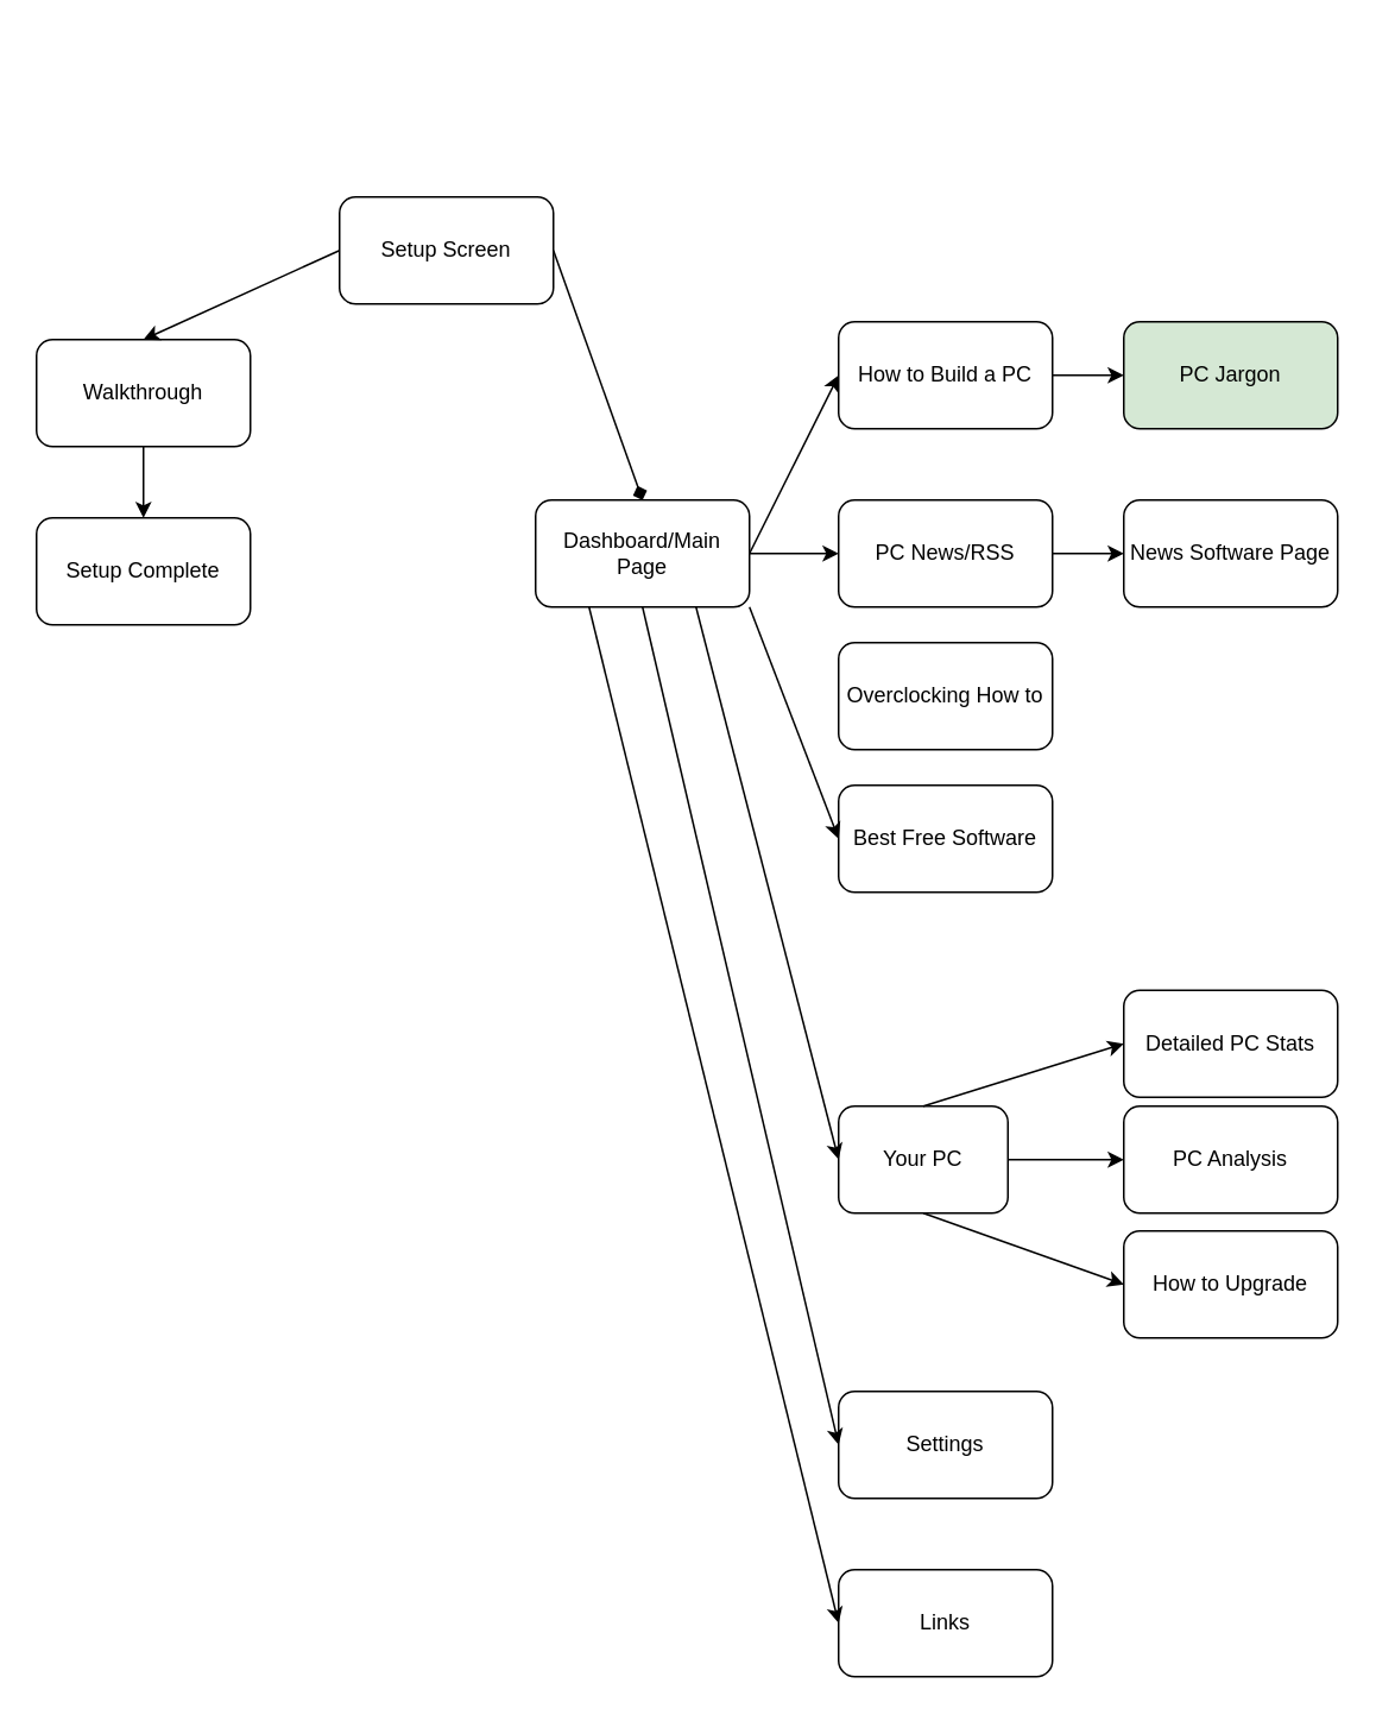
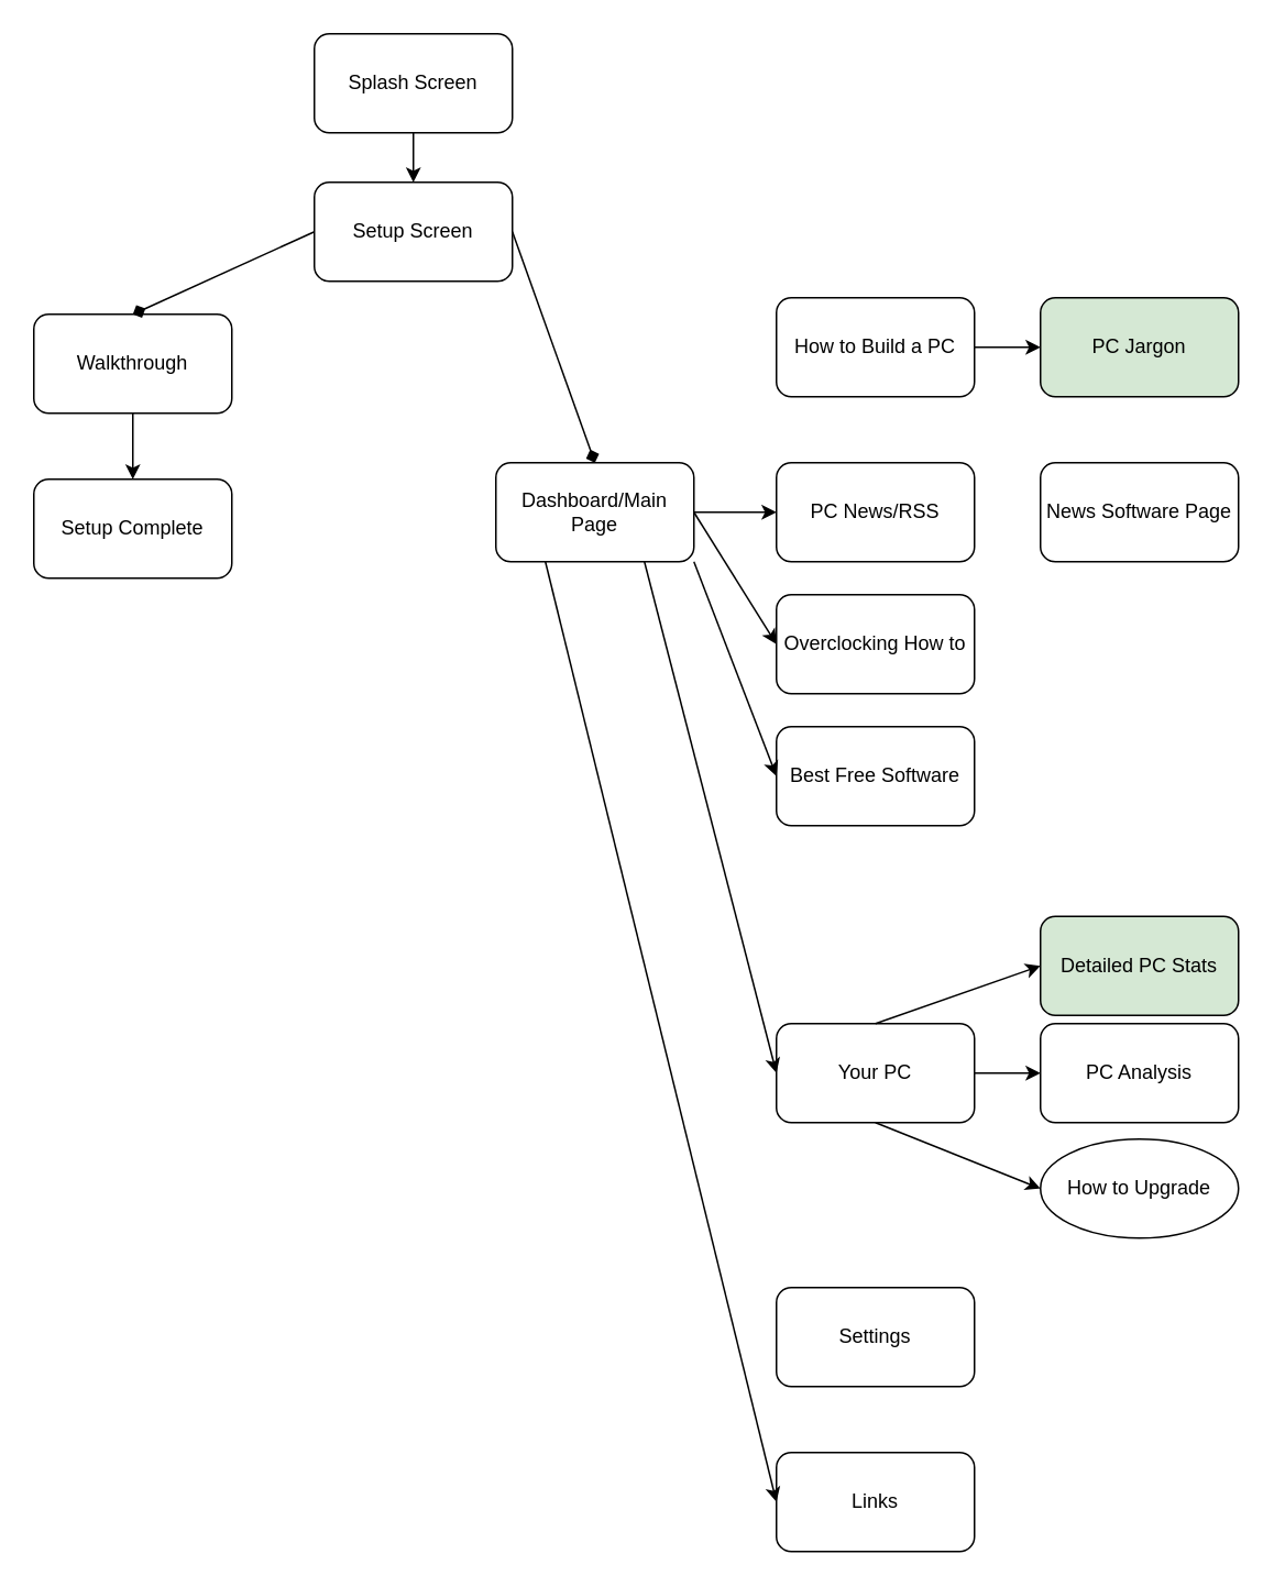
+ <mxCell id="2" value="Splash Screen" style="rounded=1;whiteSpace=wrap;html=1;" vertex="1" parent="1"><mxGeometry x="190" y="20" width="120" height="60" as="geometry" /></mxCell>
+ <mxCell id="19" value="" style="endArrow=classic;html=1;exitX=0.5;exitY=1;exitDx=0;exitDy=0;entryX=0.5;entryY=0;entryDx=0;entryDy=0;" edge="1" parent="1" source="2" target="3"><mxGeometry width="50" height="50" relative="1" as="geometry"><mxPoint x="290" y="120" as="sourcePoint" /><mxPoint x="340" y="70" as="targetPoint" /></mxGeometry></mxCell>
- <mxCell id="20" value="" style="endArrow=classic;html=1;exitX=0;exitY=0.5;exitDx=0;exitDy=0;entryX=0.5;entryY=0;entryDx=0;entryDy=0;" edge="1" parent="1" source="3" target="5"><mxGeometry width="50" height="50" relative="1" as="geometry"><mxPoint x="90" y="160" as="sourcePoint" /><mxPoint x="140" y="110" as="targetPoint" /></mxGeometry></mxCell>
+ <mxCell id="20" value="" style="endArrow=diamond;html=1;exitX=0;exitY=0.5;exitDx=0;exitDy=0;entryX=0.5;entryY=0;entryDx=0;entryDy=0;" edge="1" parent="1" source="3" target="5"><mxGeometry width="50" height="50" relative="1" as="geometry"><mxPoint x="90" y="160" as="sourcePoint" /><mxPoint x="140" y="110" as="targetPoint" /></mxGeometry></mxCell>
- <mxCell id="33" value="" style="endArrow=classic;html=1;exitX=1;exitY=0.5;exitDx=0;exitDy=0;entryX=0;entryY=0.5;entryDx=0;entryDy=0;" edge="1" parent="1" source="4" target="7"><mxGeometry width="50" height="50" relative="1" as="geometry"><mxPoint x="600" y="130" as="sourcePoint" /><mxPoint x="650" y="80" as="targetPoint" /></mxGeometry></mxCell>
- <mxCell id="32" value="" style="endArrow=classic;html=1;exitX=1;exitY=0.5;exitDx=0;exitDy=0;entryX=0;entryY=0.5;entryDx=0;entryDy=0;" edge="1" parent="1" source="8" target="15"><mxGeometry width="50" height="50" relative="1" as="geometry"><mxPoint x="630" y="450" as="sourcePoint" /><mxPoint x="680" y="400" as="targetPoint" /></mxGeometry></mxCell>
+ <mxCell id="24" value="" style="endArrow=classic;html=1;exitX=1;exitY=0.5;exitDx=0;exitDy=0;entryX=0;entryY=0.5;entryDx=0;entryDy=0;" edge="1" parent="1" source="4" target="9"><mxGeometry width="50" height="50" relative="1" as="geometry"><mxPoint x="360" y="440" as="sourcePoint" /><mxPoint x="410" y="390" as="targetPoint" /></mxGeometry></mxCell>
- <mxCell id="27" value="" style="endArrow=classic;html=1;exitX=0.5;exitY=1;exitDx=0;exitDy=0;entryX=0;entryY=0.5;entryDx=0;entryDy=0;" edge="1" parent="1" source="4" target="12"><mxGeometry width="50" height="50" relative="1" as="geometry"><mxPoint x="340" y="670" as="sourcePoint" /><mxPoint x="390" y="620" as="targetPoint" /></mxGeometry></mxCell>
- <mxCell id="16" value="Detailed PC Stats" style="rounded=1;whiteSpace=wrap;html=1;" vertex="1" parent="1"><mxGeometry x="630" y="555" width="120" height="60" as="geometry" /></mxCell>
+ <mxCell id="16" value="Detailed PC Stats" style="rounded=1;whiteSpace=wrap;html=1;fillColor=#d5e8d4;" vertex="1" parent="1"><mxGeometry x="630" y="555" width="120" height="60" as="geometry" /></mxCell>
- <mxCell id="11" value="Your PC" style="rounded=1;whiteSpace=wrap;html=1;" vertex="1" parent="1"><mxGeometry x="470" y="620" width="95" height="60" as="geometry" /></mxCell>
+ <mxCell id="11" value="Your PC" style="rounded=1;whiteSpace=wrap;html=1;" vertex="1" parent="1"><mxGeometry x="470" y="620" width="120" height="60" as="geometry" /></mxCell>
- <mxCell id="18" value="How to Upgrade" style="rounded=1;whiteSpace=wrap;html=1;" vertex="1" parent="1"><mxGeometry x="630" y="690" width="120" height="60" as="geometry" /></mxCell>
+ <mxCell id="18" value="How to Upgrade" style="ellipse;whiteSpace=wrap;html=1;" vertex="1" parent="1"><mxGeometry x="630" y="690" width="120" height="60" as="geometry" /></mxCell>
